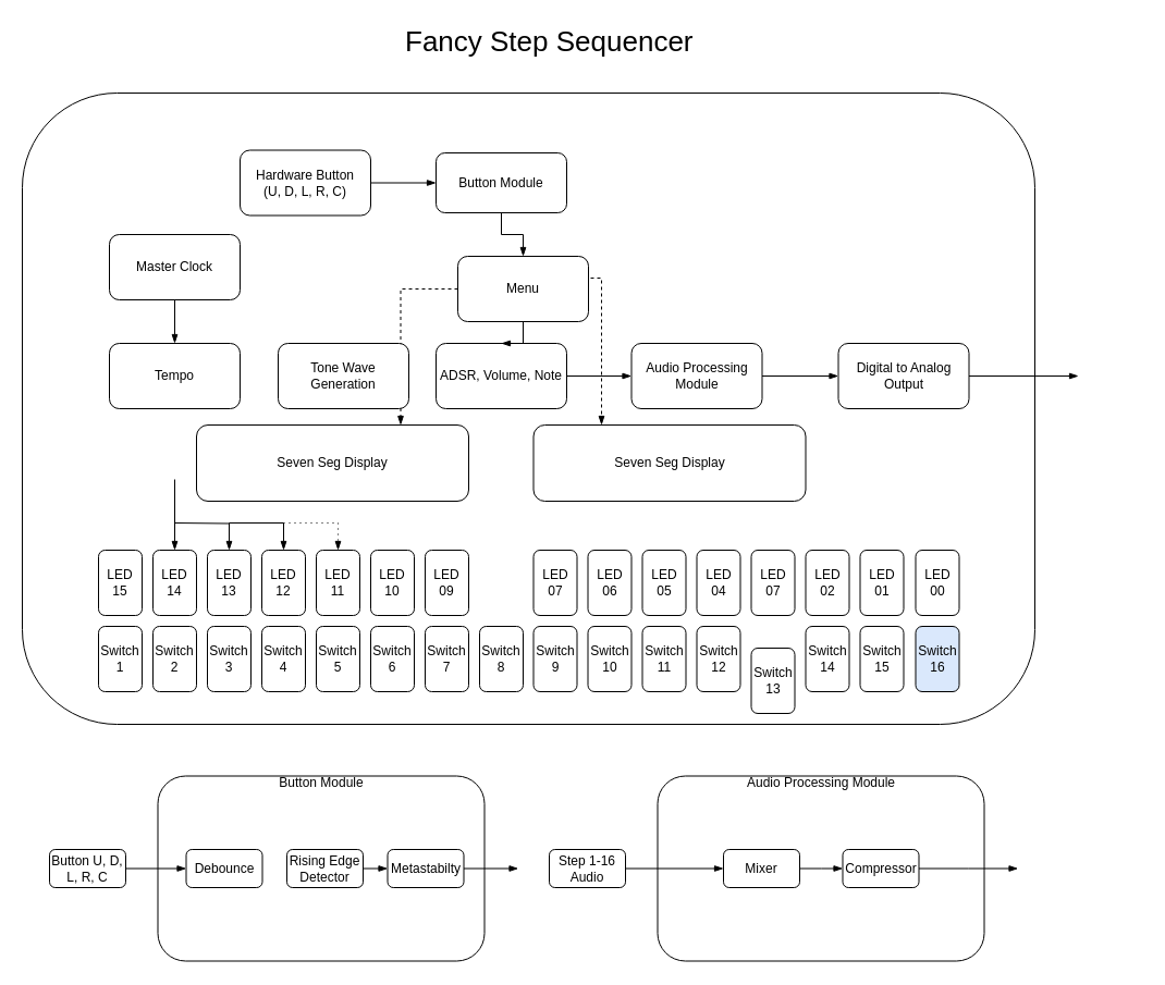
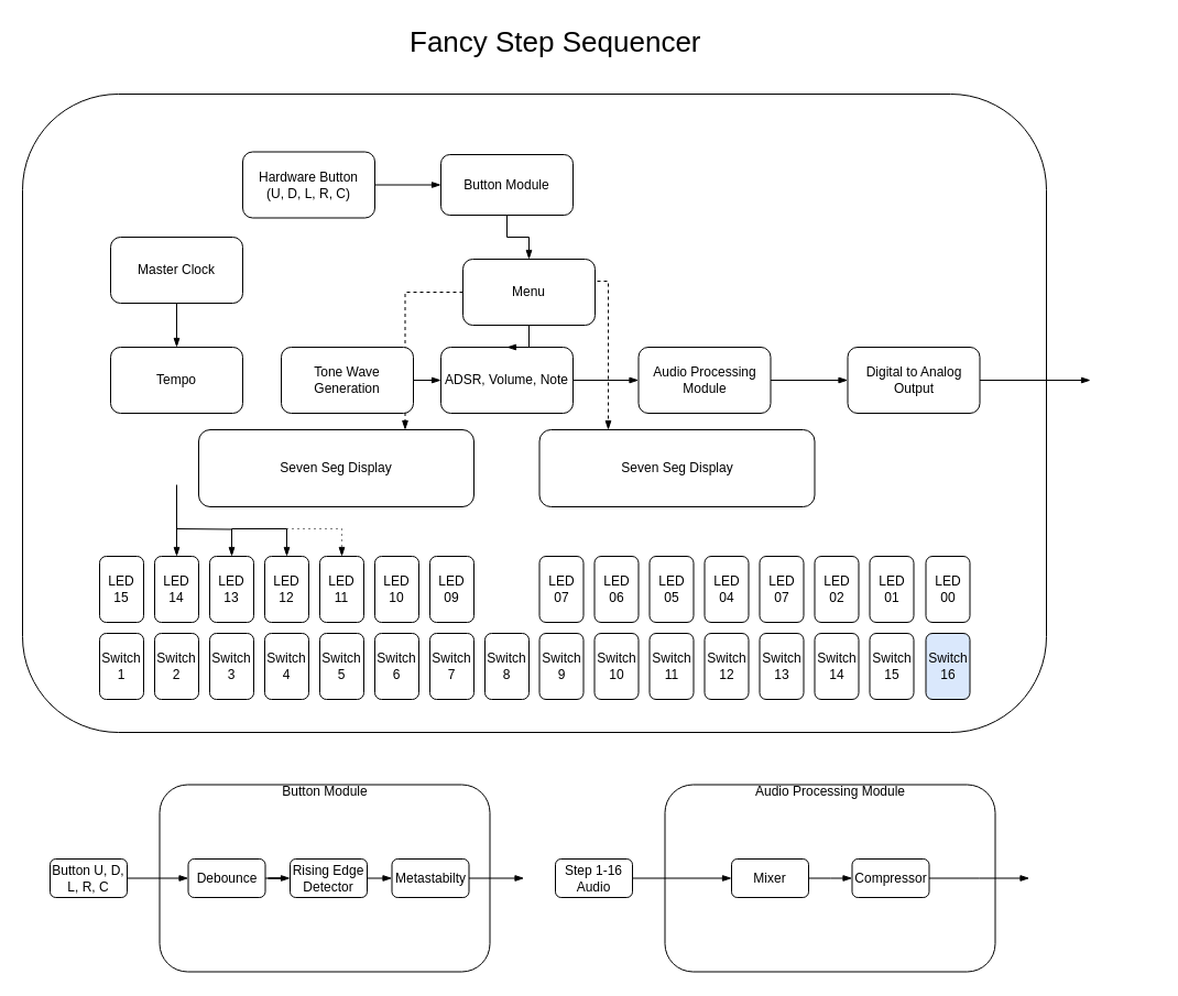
+ <mxCell id="12" value="" style="edgeStyle=orthogonalEdgeStyle;rounded=0;orthogonalLoop=1;jettySize=auto;html=1;endArrow=blockThin;endFill=1;" parent="1" source="13" target="15" edge="1"><mxGeometry relative="1" as="geometry" /></mxCell>
- <mxCell id="37" value="Switch 13" style="rounded=1;whiteSpace=wrap;html=1;" parent="1" vertex="1"><mxGeometry x="689.5" y="595" width="40" height="60" as="geometry" /></mxCell>
+ <mxCell id="37" value="Switch 13" style="rounded=1;whiteSpace=wrap;html=1;" parent="1" vertex="1"><mxGeometry x="689.5" y="575" width="40" height="60" as="geometry" /></mxCell>
+ <mxCell id="66" value="" style="edgeStyle=orthogonalEdgeStyle;rounded=0;orthogonalLoop=1;jettySize=auto;html=1;endArrow=blockThin;endFill=1;" parent="1" source="63" target="65" edge="1"><mxGeometry relative="1" as="geometry" /></mxCell>
